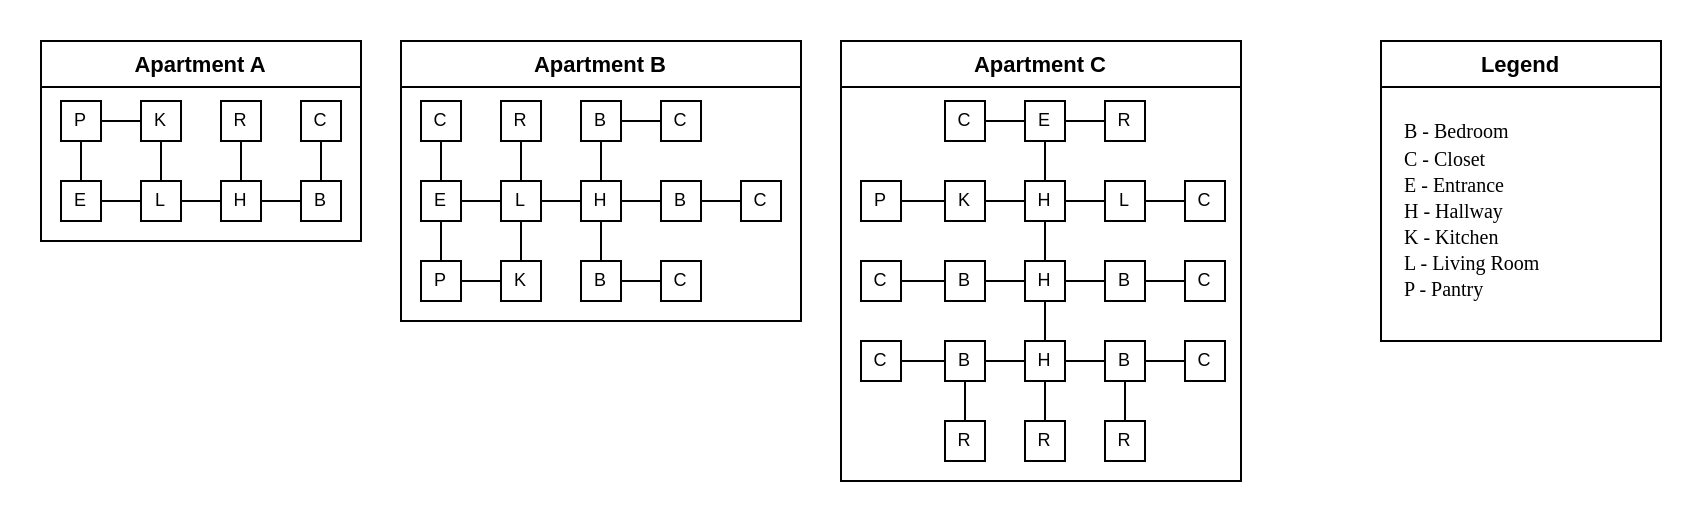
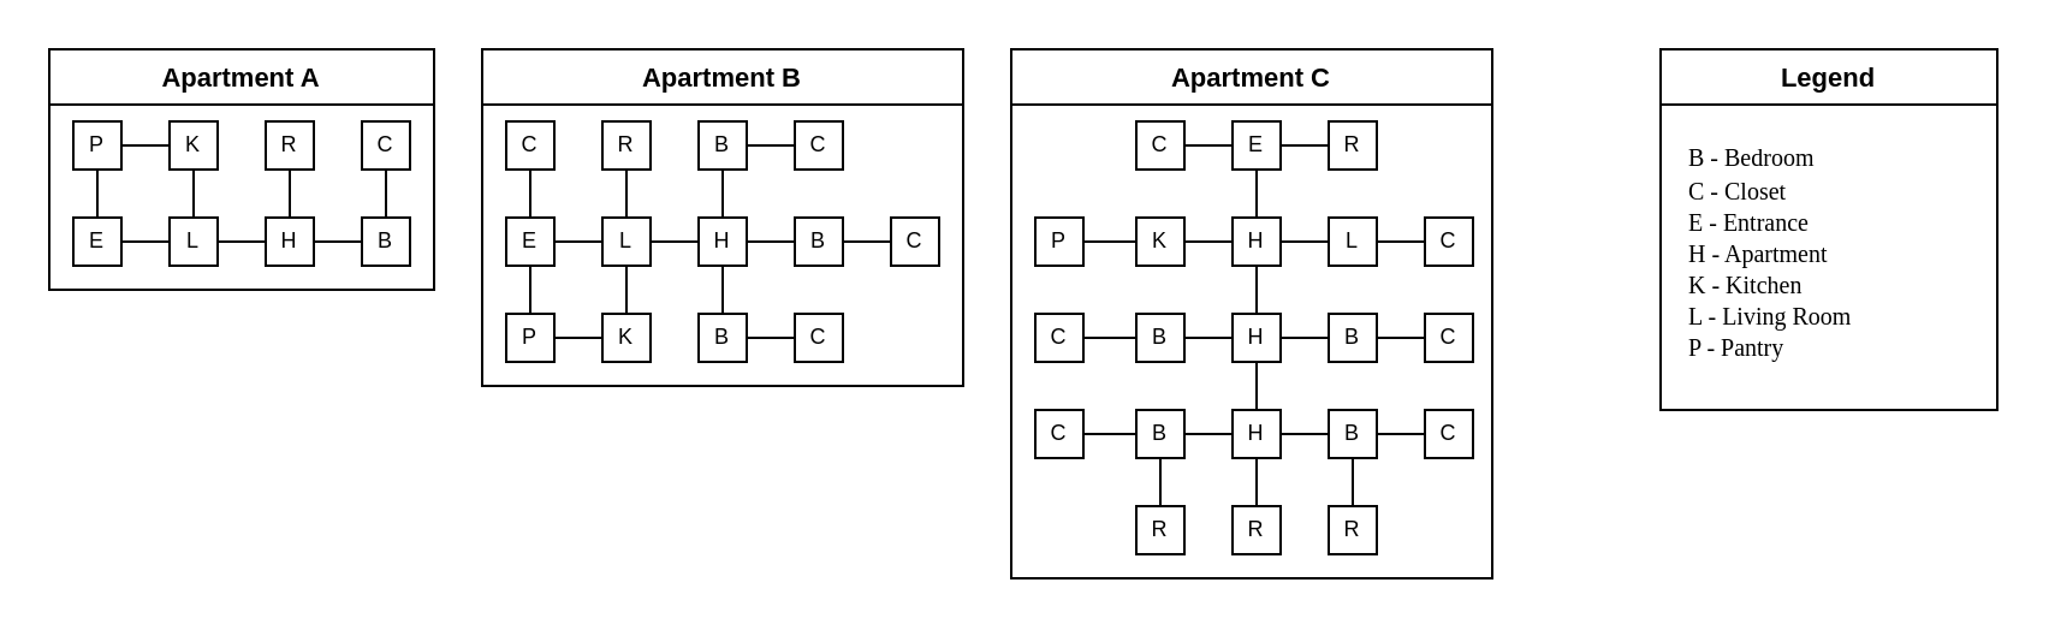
- <mxCell id="93" value="&lt;span style=&quot;font-family: &amp;quot;Lucida Console&amp;quot;; font-size: 10px; background-color: light-dark(#ffffff, var(--ge-dark-color, #121212)); color: light-dark(rgb(0, 0, 0), rgb(255, 255, 255));&quot;&gt;B - Bedroom&lt;/span&gt;&lt;br&gt;&lt;span style=&quot;color: light-dark(rgb(0, 0, 0), rgb(255, 255, 255)); font-family: &amp;quot;Lucida Console&amp;quot;; font-size: 10px; background-color: light-dark(#ffffff, var(--ge-dark-color, #121212));&quot;&gt;C - Closet&lt;/span&gt;&lt;br&gt;&lt;span style=&quot;color: light-dark(rgb(0, 0, 0), rgb(255, 255, 255)); font-family: &amp;quot;Lucida Console&amp;quot;; font-size: 10px; background-color: light-dark(#ffffff, var(--ge-dark-color, #121212));&quot;&gt;E - Entrance&lt;/span&gt;&lt;br&gt;&lt;span style=&quot;color: light-dark(rgb(0, 0, 0), rgb(255, 255, 255)); font-family: &amp;quot;Lucida Console&amp;quot;; font-size: 10px; background-color: light-dark(#ffffff, var(--ge-dark-color, #121212));&quot;&gt;H - Hallway&lt;/span&gt;&lt;br&gt;&lt;span style=&quot;color: light-dark(rgb(0, 0, 0), rgb(255, 255, 255)); font-family: &amp;quot;Lucida Console&amp;quot;; font-size: 10px; background-color: light-dark(#ffffff, var(--ge-dark-color, #121212));&quot;&gt;K - Kitchen&lt;/span&gt;&lt;br&gt;&lt;span style=&quot;color: light-dark(rgb(0, 0, 0), rgb(255, 255, 255)); font-family: &amp;quot;Lucida Console&amp;quot;; font-size: 10px; background-color: light-dark(#ffffff, var(--ge-dark-color, #121212));&quot;&gt;L - Living Room&lt;/span&gt;&lt;br&gt;&lt;span style=&quot;color: light-dark(rgb(0, 0, 0), rgb(255, 255, 255)); font-family: &amp;quot;Lucida Console&amp;quot;; font-size: 10px; background-color: light-dark(#ffffff, var(--ge-dark-color, #121212));&quot;&gt;P - Pantry&lt;/span&gt;" style="text;html=1;align=left;verticalAlign=middle;whiteSpace=wrap;rounded=0;fontFamily=Helvetica;fontSize=11;fontColor=default;labelBackgroundColor=default;fillColor=default;" vertex="1" parent="92"><mxGeometry x="10" y="30" width="110" height="110" as="geometry" /></mxCell>
+ <mxCell id="93" value="&lt;span style=&quot;font-family: &amp;quot;Lucida Console&amp;quot;; font-size: 10px; background-color: light-dark(#ffffff, var(--ge-dark-color, #121212)); color: light-dark(rgb(0, 0, 0), rgb(255, 255, 255));&quot;&gt;B - Bedroom&lt;/span&gt;&lt;br&gt;&lt;span style=&quot;color: light-dark(rgb(0, 0, 0), rgb(255, 255, 255)); font-family: &amp;quot;Lucida Console&amp;quot;; font-size: 10px; background-color: light-dark(#ffffff, var(--ge-dark-color, #121212));&quot;&gt;C - Closet&lt;/span&gt;&lt;br&gt;&lt;span style=&quot;color: light-dark(rgb(0, 0, 0), rgb(255, 255, 255)); font-family: &amp;quot;Lucida Console&amp;quot;; font-size: 10px; background-color: light-dark(#ffffff, var(--ge-dark-color, #121212));&quot;&gt;E - Entrance&lt;/span&gt;&lt;br&gt;&lt;span style=&quot;color: light-dark(rgb(0, 0, 0), rgb(255, 255, 255)); font-family: &amp;quot;Lucida Console&amp;quot;; font-size: 10px; background-color: light-dark(#ffffff, var(--ge-dark-color, #121212));&quot;&gt;H - Apartment&lt;/span&gt;&lt;br&gt;&lt;span style=&quot;color: light-dark(rgb(0, 0, 0), rgb(255, 255, 255)); font-family: &amp;quot;Lucida Console&amp;quot;; font-size: 10px; background-color: light-dark(#ffffff, var(--ge-dark-color, #121212));&quot;&gt;K - Kitchen&lt;/span&gt;&lt;br&gt;&lt;span style=&quot;color: light-dark(rgb(0, 0, 0), rgb(255, 255, 255)); font-family: &amp;quot;Lucida Console&amp;quot;; font-size: 10px; background-color: light-dark(#ffffff, var(--ge-dark-color, #121212));&quot;&gt;L - Living Room&lt;/span&gt;&lt;br&gt;&lt;span style=&quot;color: light-dark(rgb(0, 0, 0), rgb(255, 255, 255)); font-family: &amp;quot;Lucida Console&amp;quot;; font-size: 10px; background-color: light-dark(#ffffff, var(--ge-dark-color, #121212));&quot;&gt;P - Pantry&lt;/span&gt;" style="text;html=1;align=left;verticalAlign=middle;whiteSpace=wrap;rounded=0;fontFamily=Helvetica;fontSize=11;fontColor=default;labelBackgroundColor=default;fillColor=default;" vertex="1" parent="92"><mxGeometry x="10" y="30" width="110" height="110" as="geometry" /></mxCell>
